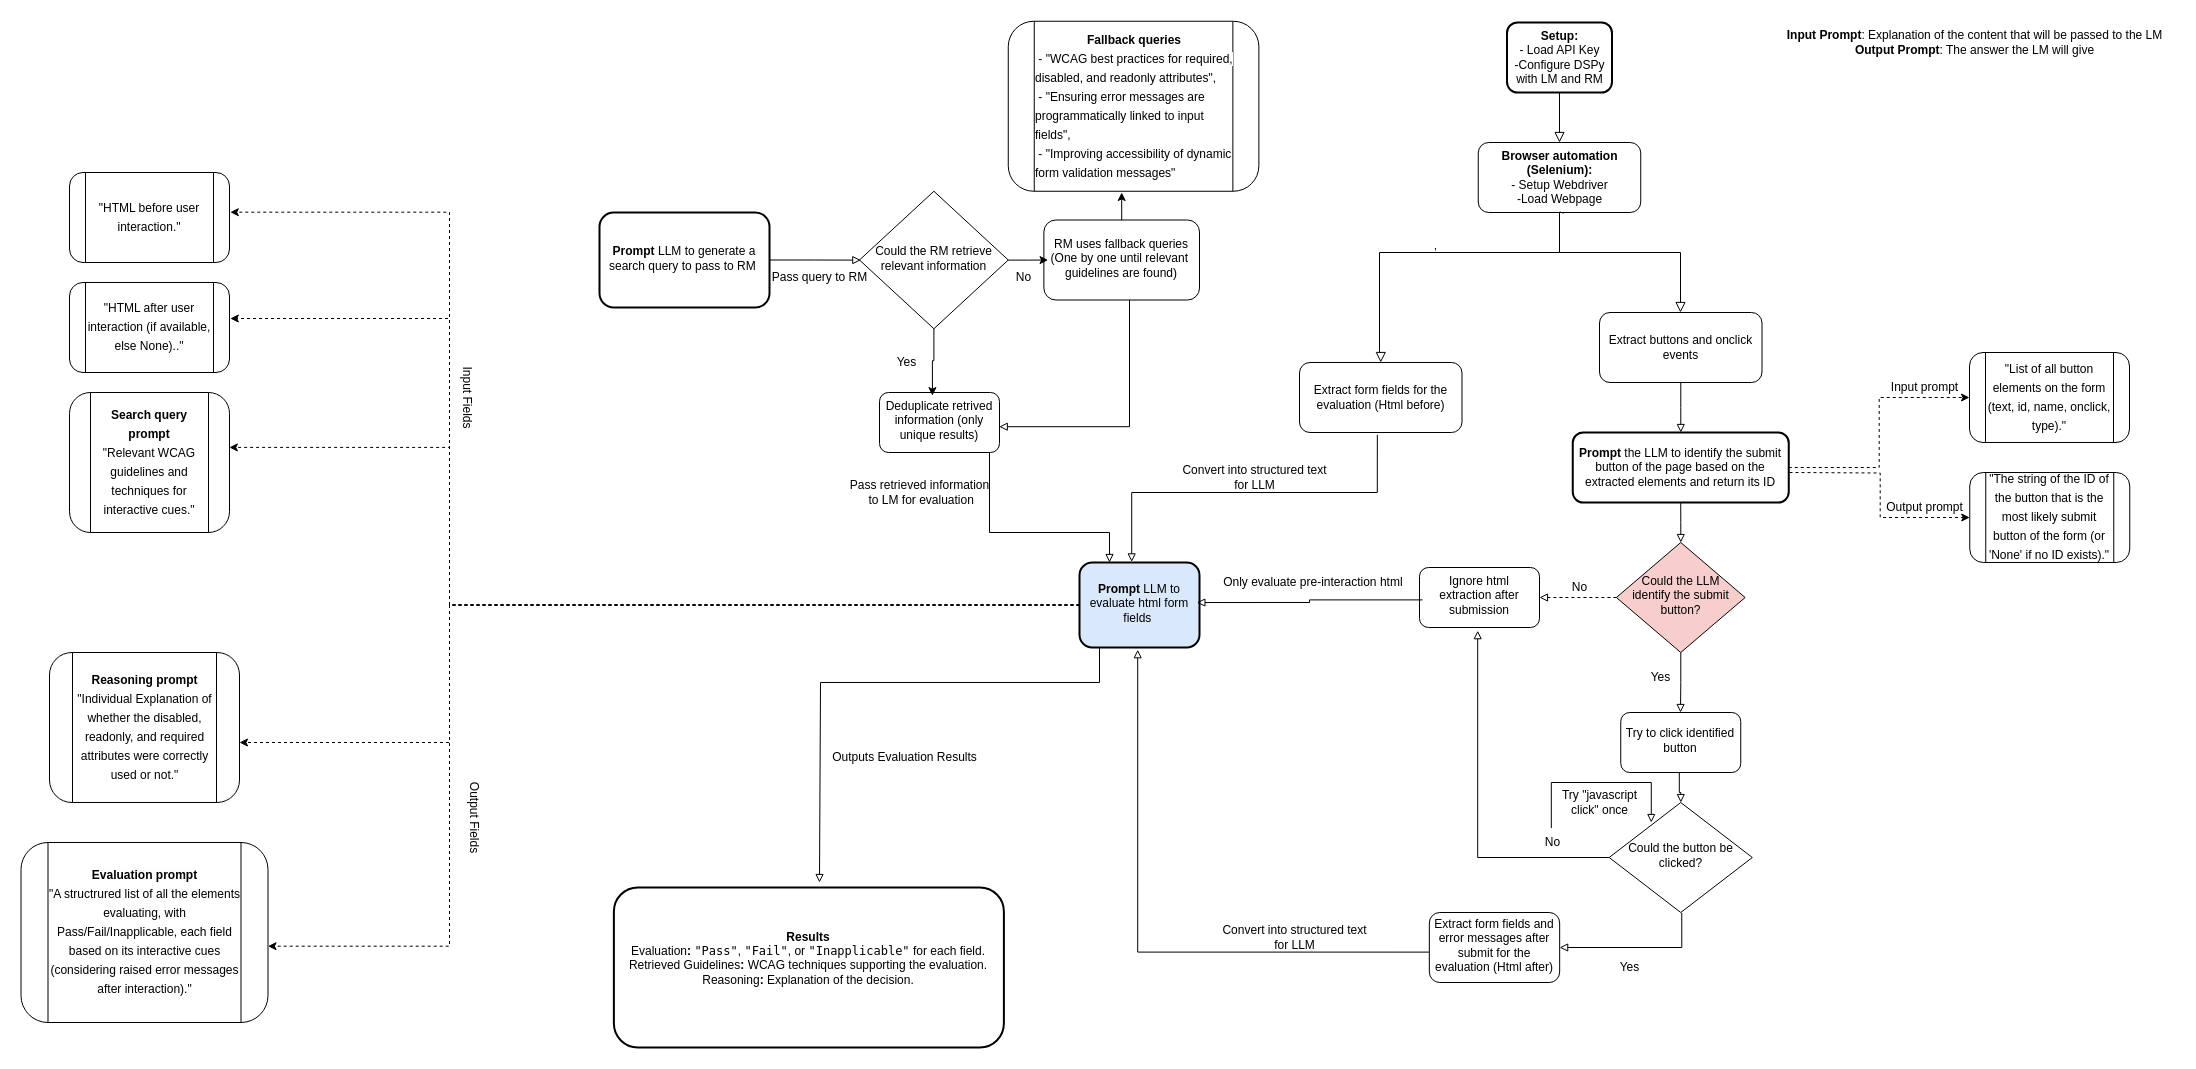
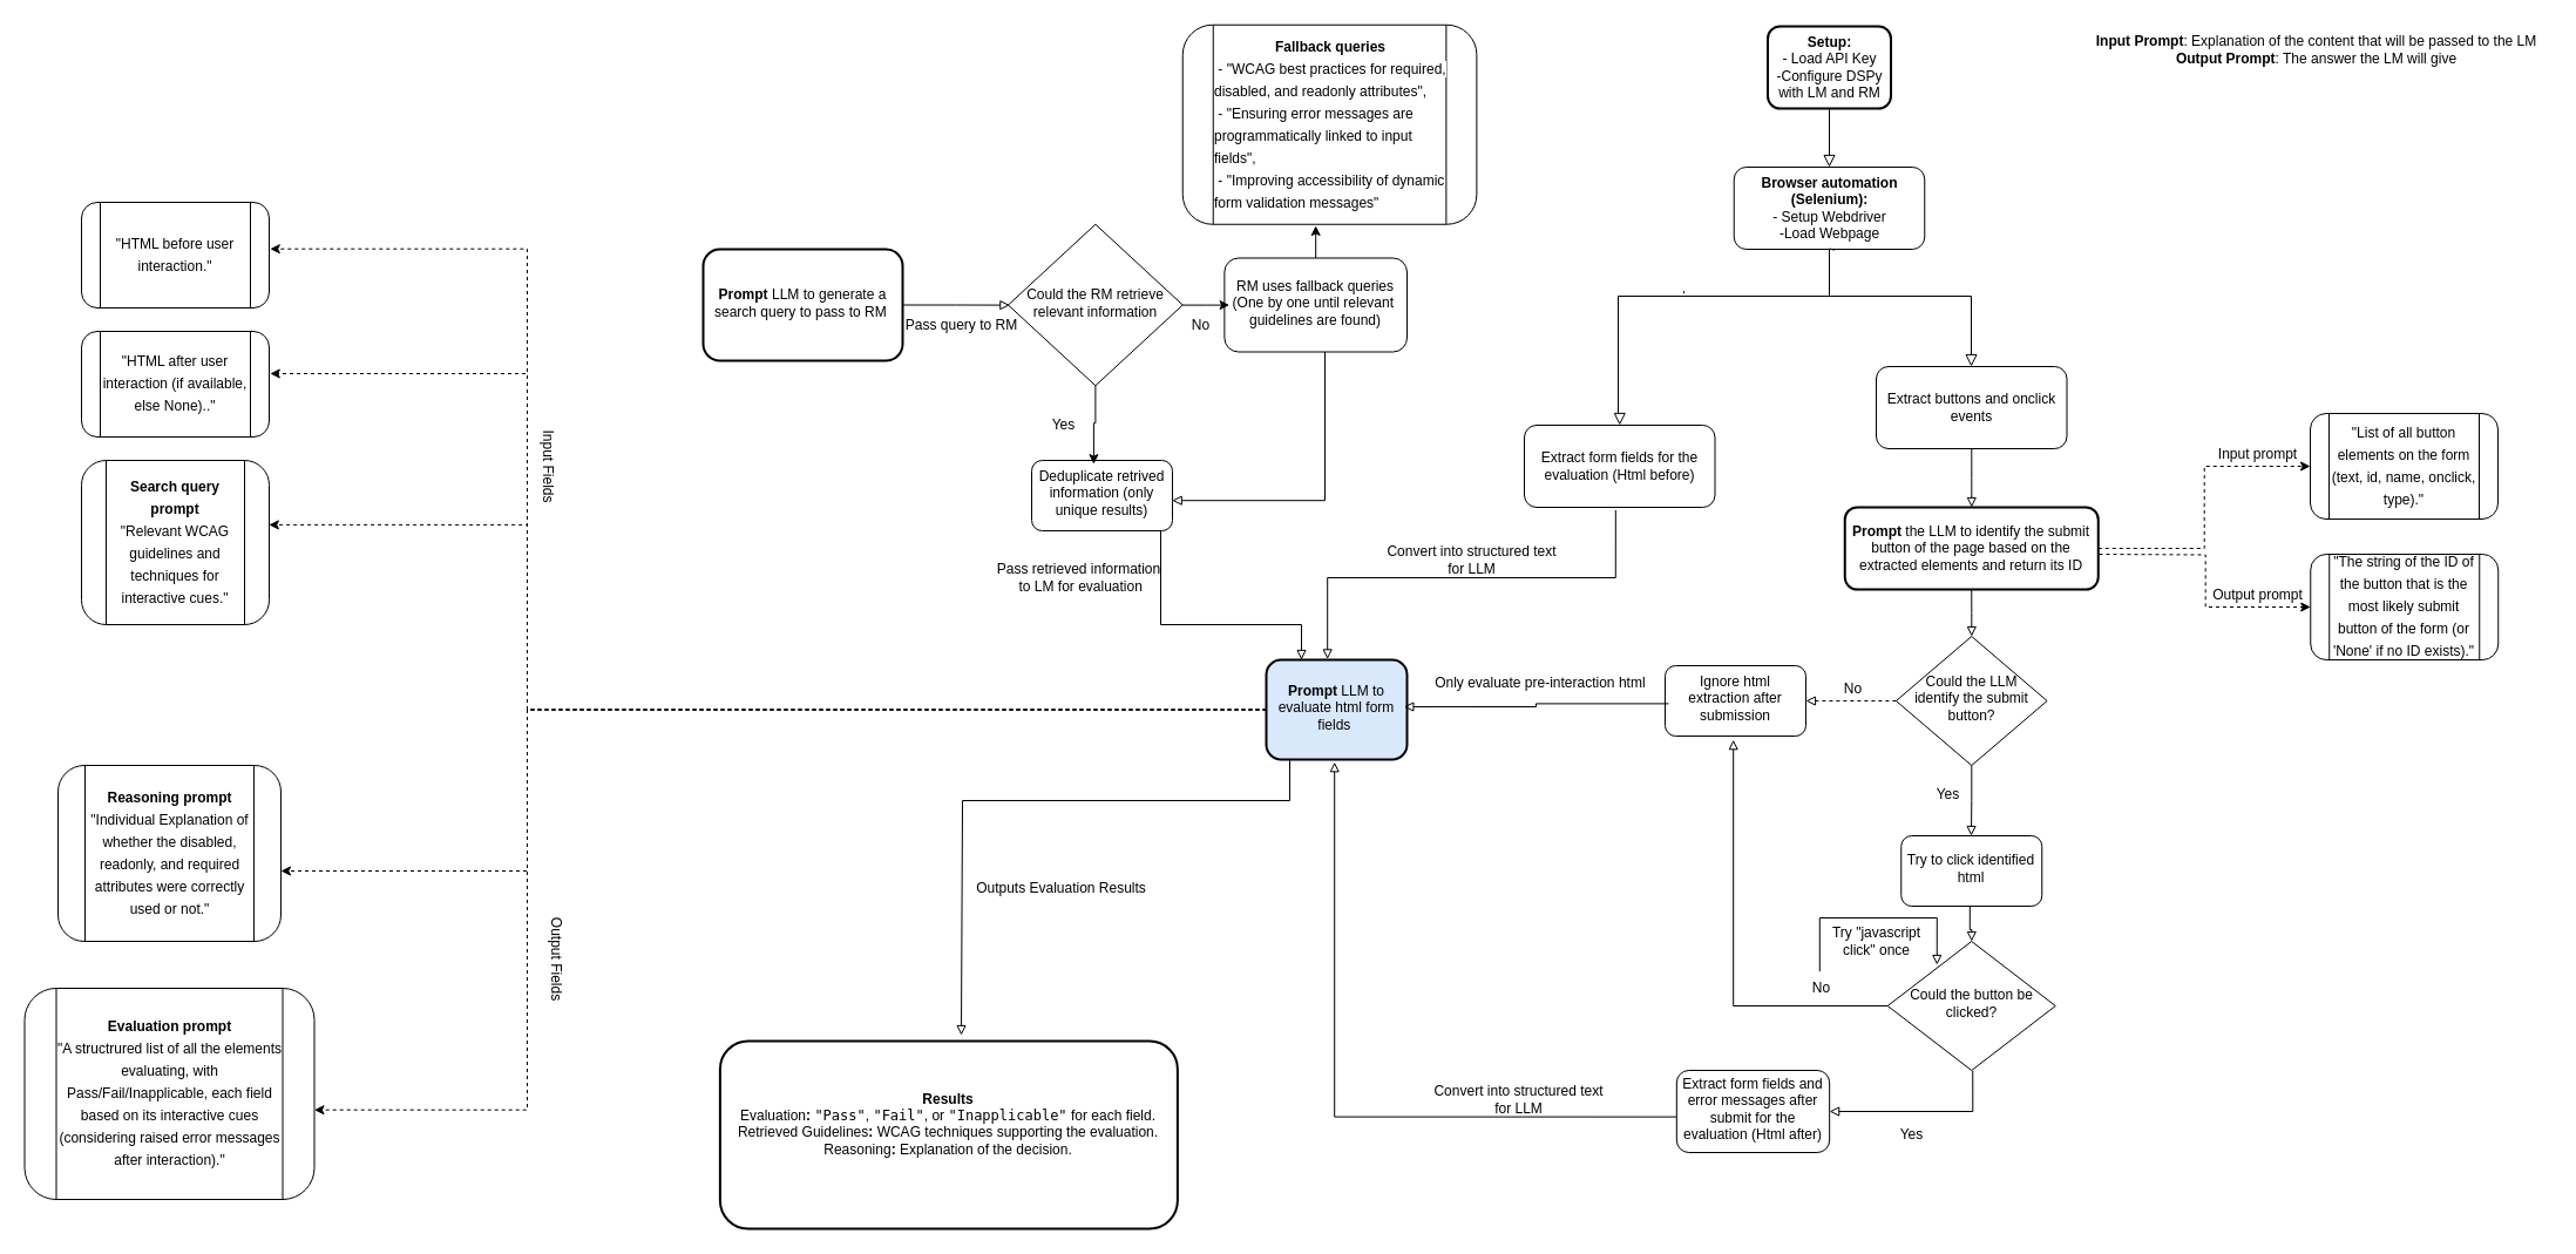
- <mxCell id="13" value="Could the LLM identify the submit button?" style="rhombus;whiteSpace=wrap;html=1;shadow=0;fontFamily=Helvetica;fontSize=12;align=center;strokeWidth=1;spacing=6;spacingTop=-4;fillColor=#f8cecc;" vertex="1" parent="1"><mxGeometry x="1615.88" y="542" width="128.75" height="110" as="geometry" /></mxCell>
+ <mxCell id="13" value="Could the LLM identify the submit button?" style="rhombus;whiteSpace=wrap;html=1;shadow=0;fontFamily=Helvetica;fontSize=12;align=center;strokeWidth=1;spacing=6;spacingTop=-4;" vertex="1" parent="1"><mxGeometry x="1615.88" y="542" width="128.75" height="110" as="geometry" /></mxCell>
- <mxCell id="16" value="Try to click identified button" style="rounded=1;whiteSpace=wrap;html=1;shadow=0;strokeWidth=1;spacing=6;spacingTop=-4;" vertex="1" parent="1"><mxGeometry x="1620.255" y="712" width="120" height="60" as="geometry" /></mxCell>
+ <mxCell id="16" value="Try to click identified html" style="rounded=1;whiteSpace=wrap;html=1;shadow=0;strokeWidth=1;spacing=6;spacingTop=-4;" vertex="1" parent="1"><mxGeometry x="1620.255" y="712" width="120" height="60" as="geometry" /></mxCell>
